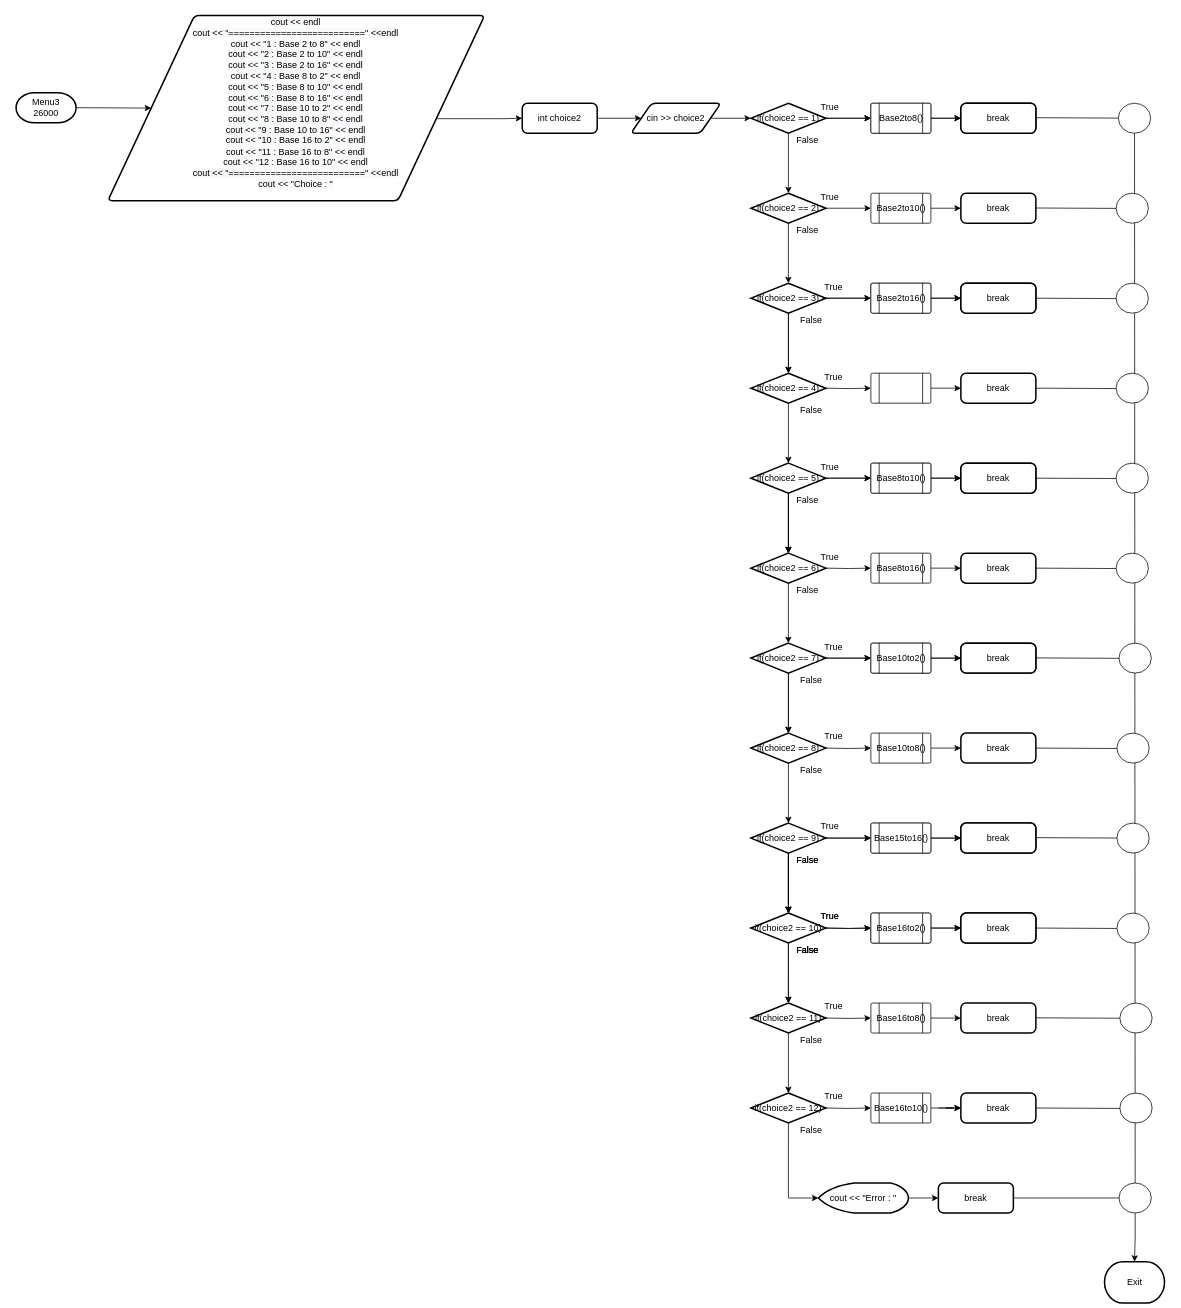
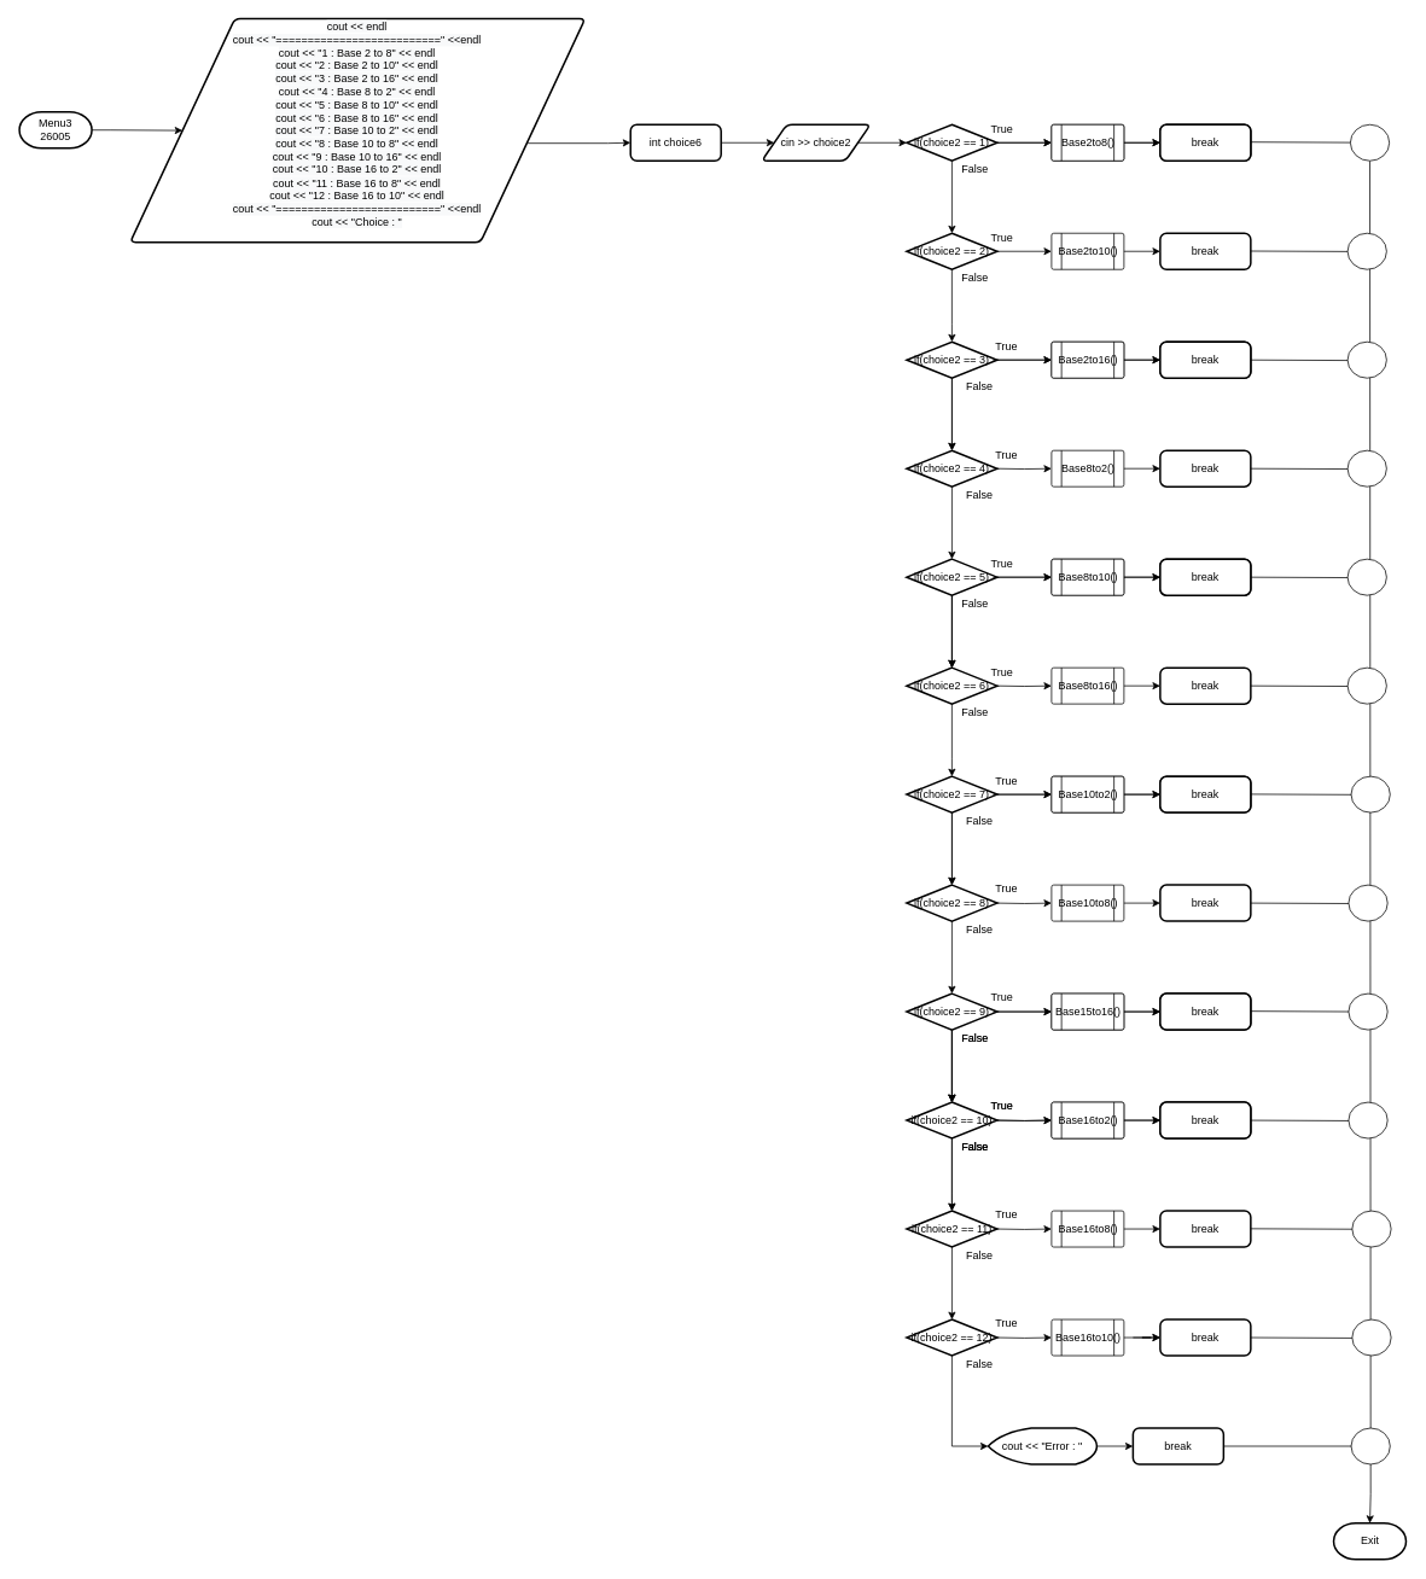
- <mxCell id="173" value="Menu3&lt;br&gt;26000" style="strokeWidth=2;html=1;shape=mxgraph.flowchart.terminator;whiteSpace=wrap;" parent="1" vertex="1"><mxGeometry x="20.94" y="123" width="80" height="40" as="geometry" /></mxCell>
+ <mxCell id="173" value="Menu3&lt;br&gt;26005" style="strokeWidth=2;html=1;shape=mxgraph.flowchart.terminator;whiteSpace=wrap;" parent="1" vertex="1"><mxGeometry x="20.94" y="123" width="80" height="40" as="geometry" /></mxCell>
- <mxCell id="175" value="int choice2" style="rounded=1;whiteSpace=wrap;html=1;absoluteArcSize=1;arcSize=14;strokeWidth=2;" parent="1" vertex="1"><mxGeometry x="695.94" y="137" width="100" height="40" as="geometry" /></mxCell>
+ <mxCell id="175" value="int choice6" style="rounded=1;whiteSpace=wrap;html=1;absoluteArcSize=1;arcSize=14;strokeWidth=2;" parent="1" vertex="1"><mxGeometry x="695.94" y="137" width="100" height="40" as="geometry" /></mxCell>
+ <mxCell id="57" value="Base8to2()" style="text;html=1;align=center;verticalAlign=middle;resizable=0;points=[];autosize=1;strokeColor=none;fillColor=none;" parent="1" vertex="1"><mxGeometry x="1160.94" y="502" width="80" height="30" as="geometry" /></mxCell>
- <mxCell id="172" value="Exit" style="strokeWidth=2;html=1;shape=mxgraph.flowchart.terminator;whiteSpace=wrap;" parent="1" vertex="1"><mxGeometry x="1472.51" y="1682" width="80" height="55" as="geometry" /></mxCell>
+ <mxCell id="172" value="Exit" style="strokeWidth=2;html=1;shape=mxgraph.flowchart.terminator;whiteSpace=wrap;" parent="1" vertex="1"><mxGeometry x="1472.51" y="1682" width="80" height="40" as="geometry" /></mxCell>
